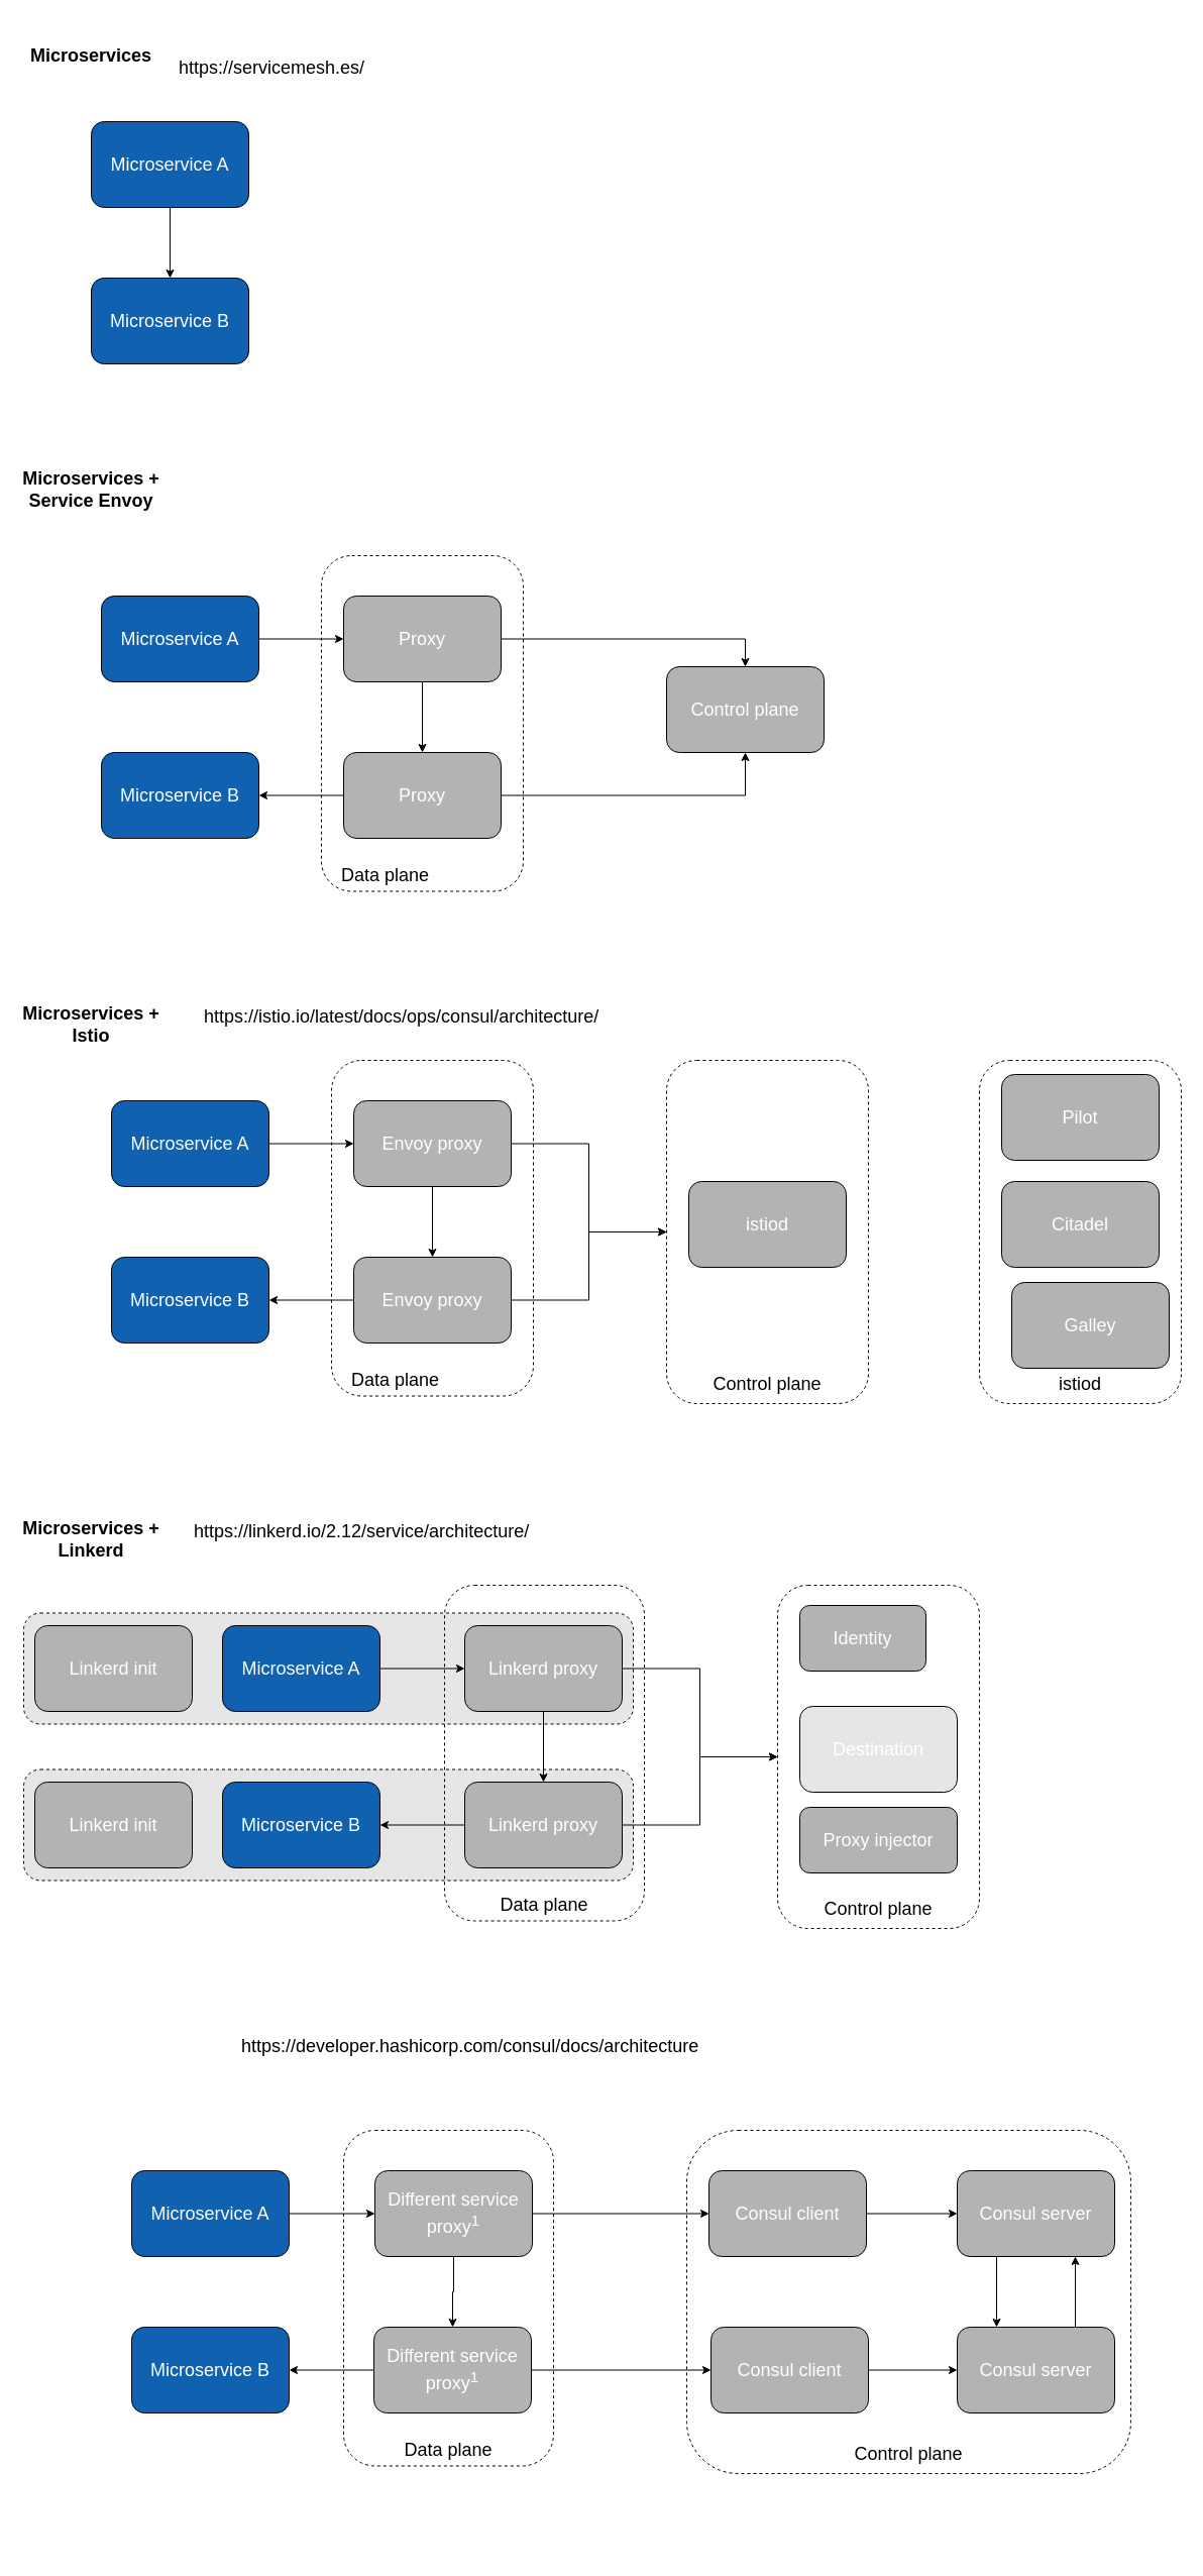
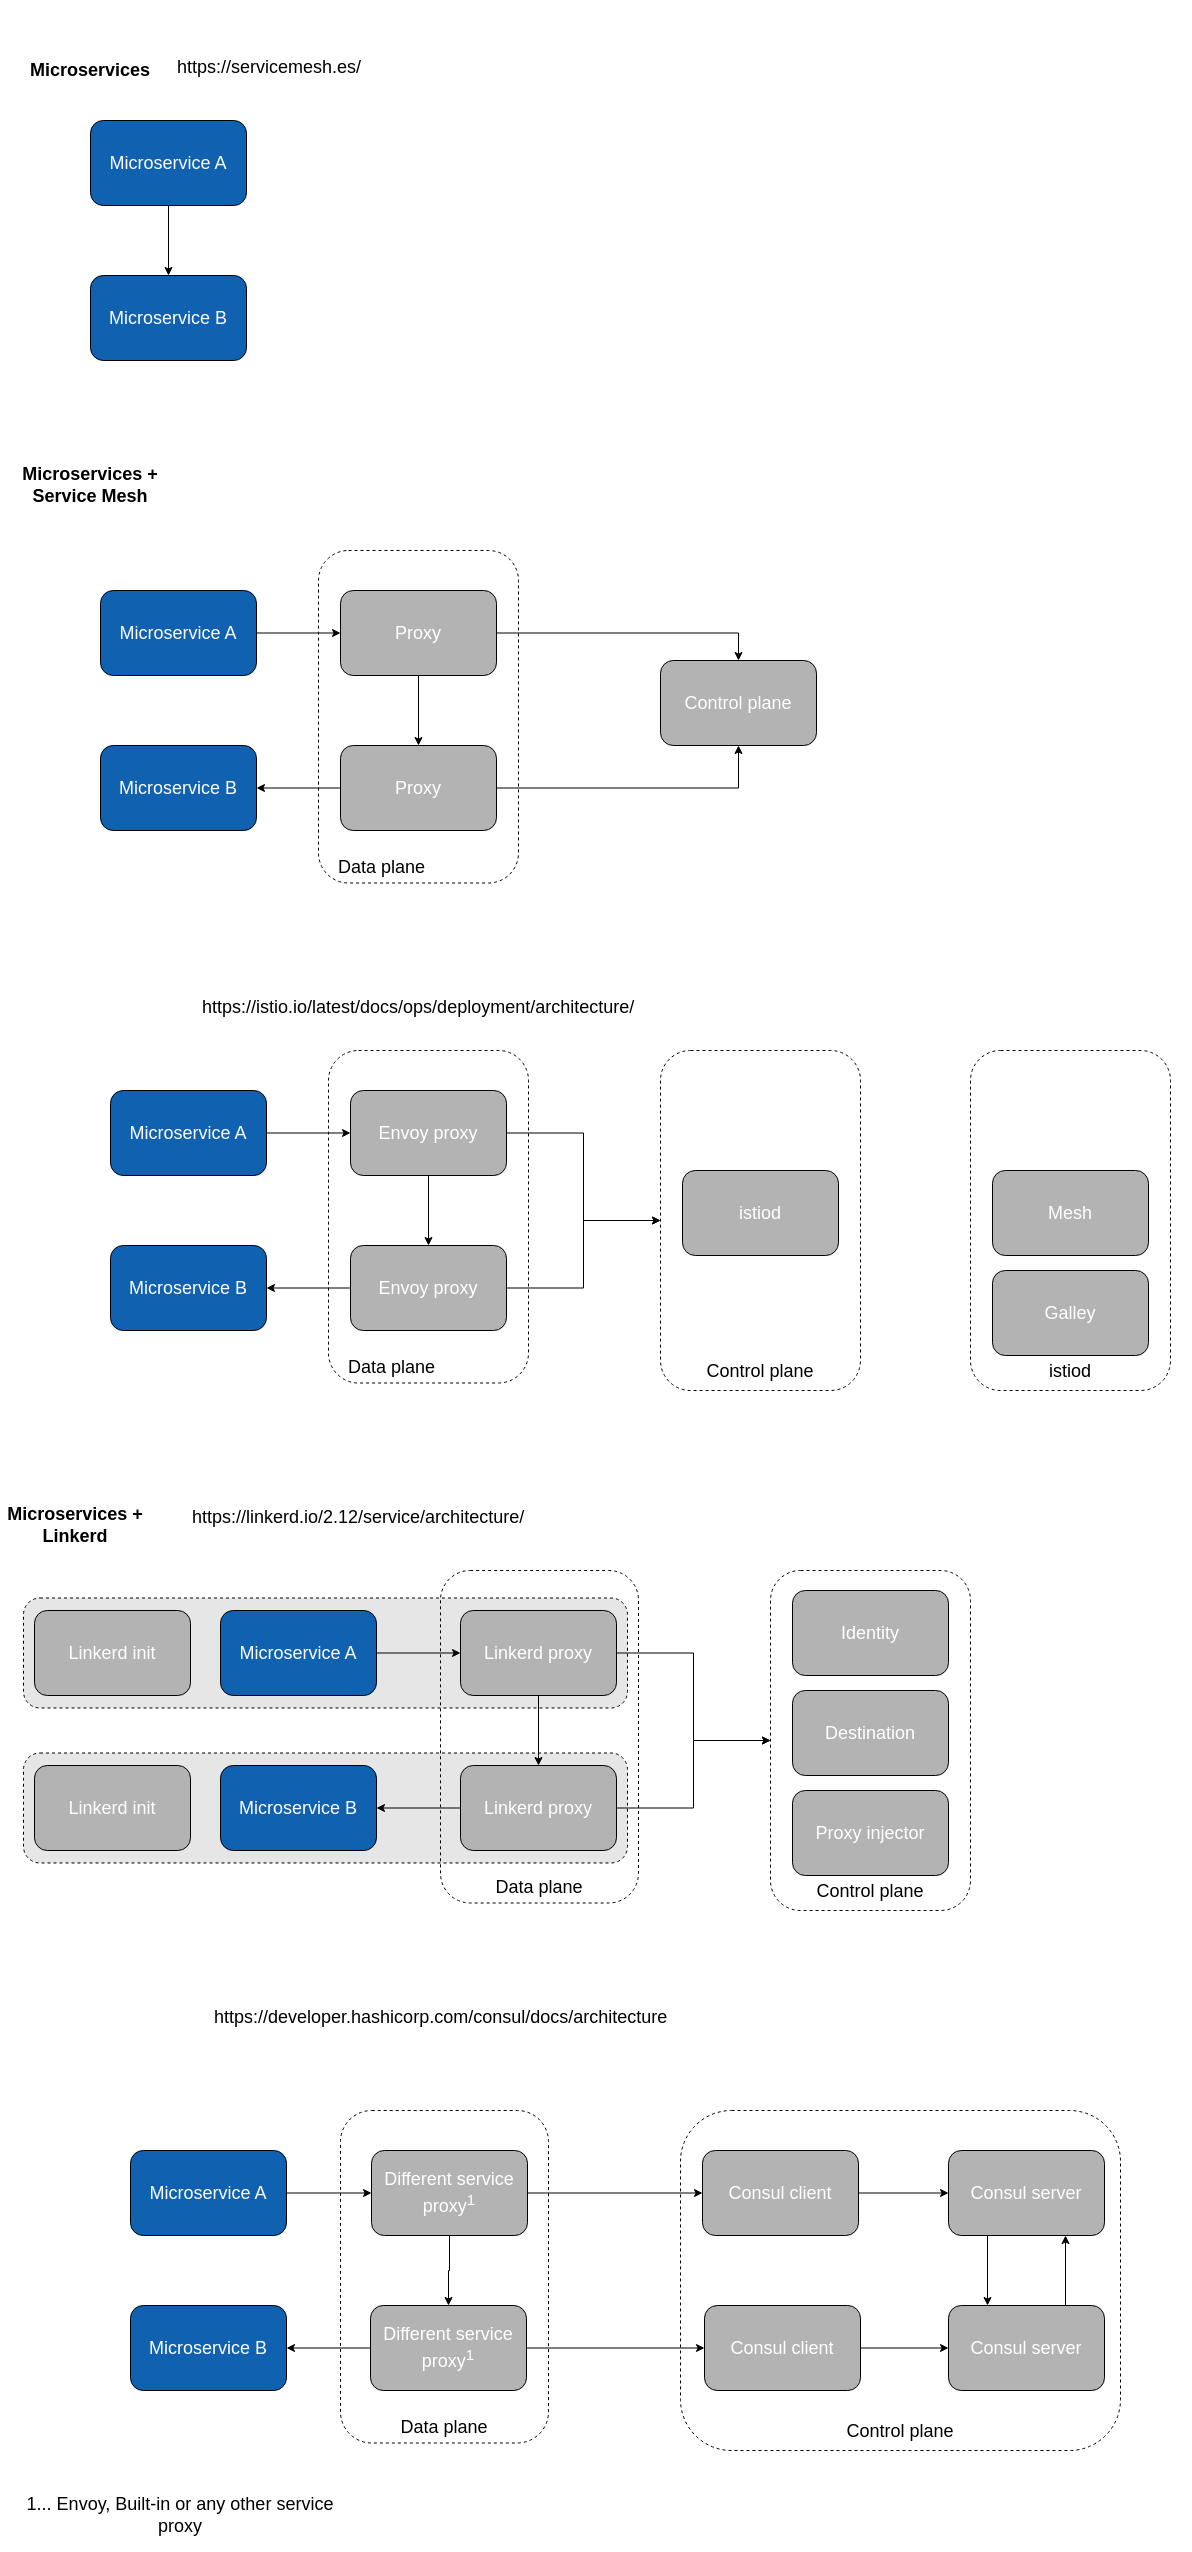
- <mxCell id="6" value="&lt;b&gt;&lt;font style=&quot;font-size: 18px;&quot;&gt;Microservices&lt;/font&gt;&lt;/b&gt;" style="text;html=1;strokeColor=none;fillColor=none;align=center;verticalAlign=middle;whiteSpace=wrap;rounded=0;" vertex="1" parent="1"><mxGeometry x="20" y="20" width="140" height="70" as="geometry" /></mxCell>
+ <mxCell id="6" value="&lt;b&gt;&lt;font style=&quot;font-size: 18px;&quot;&gt;Microservices&lt;/font&gt;&lt;/b&gt;" style="text;html=1;strokeColor=none;fillColor=none;align=center;verticalAlign=middle;whiteSpace=wrap;rounded=0;" vertex="1" parent="1"><mxGeometry x="20" y="35" width="140" height="70" as="geometry" /></mxCell>
- <mxCell id="7" value="&lt;b&gt;&lt;font style=&quot;font-size: 18px;&quot;&gt;Microservices + Service Envoy&lt;/font&gt;&lt;/b&gt;" style="text;html=1;strokeColor=none;fillColor=none;align=center;verticalAlign=middle;whiteSpace=wrap;rounded=0;" vertex="1" parent="1"><mxGeometry x="20" y="450" width="140" height="70" as="geometry" /></mxCell>
+ <mxCell id="7" value="&lt;b&gt;&lt;font style=&quot;font-size: 18px;&quot;&gt;Microservices + Service Mesh&lt;/font&gt;&lt;/b&gt;" style="text;html=1;strokeColor=none;fillColor=none;align=center;verticalAlign=middle;whiteSpace=wrap;rounded=0;" vertex="1" parent="1"><mxGeometry x="20" y="450" width="140" height="70" as="geometry" /></mxCell>
- <mxCell id="8" value="&lt;b&gt;&lt;font style=&quot;font-size: 18px;&quot;&gt;Microservices + Istio&lt;/font&gt;&lt;/b&gt;" style="text;html=1;strokeColor=none;fillColor=none;align=center;verticalAlign=middle;whiteSpace=wrap;rounded=0;" vertex="1" parent="1"><mxGeometry x="20" y="980" width="140" height="70" as="geometry" /></mxCell>
- <mxCell id="11" value="https://istio.io/latest/docs/ops/consul/architecture/" style="text;whiteSpace=wrap;html=1;fontSize=18;" vertex="1" parent="1"><mxGeometry x="200" y="990" width="470" height="50" as="geometry" /></mxCell>
+ <mxCell id="11" value="https://istio.io/latest/docs/ops/deployment/architecture/" style="text;whiteSpace=wrap;html=1;fontSize=18;" vertex="1" parent="1"><mxGeometry x="200" y="990" width="470" height="50" as="geometry" /></mxCell>
- <mxCell id="53" value="&lt;font color=&quot;#ffffff&quot;&gt;Pilot&lt;/font&gt;" style="rounded=1;whiteSpace=wrap;html=1;fontSize=18;fillColor=#B3B3B3;" vertex="1" parent="1"><mxGeometry x="992" y="1064" width="156" height="85" as="geometry" /></mxCell>
- <mxCell id="54" value="&lt;font color=&quot;#ffffff&quot;&gt;Citadel&lt;/font&gt;" style="rounded=1;whiteSpace=wrap;html=1;fontSize=18;fillColor=#B3B3B3;" vertex="1" parent="1"><mxGeometry x="992" y="1170" width="156" height="85" as="geometry" /></mxCell>
+ <mxCell id="54" value="&lt;font color=&quot;#ffffff&quot;&gt;Mesh&lt;/font&gt;" style="rounded=1;whiteSpace=wrap;html=1;fontSize=18;fillColor=#B3B3B3;" vertex="1" parent="1"><mxGeometry x="992" y="1170" width="156" height="85" as="geometry" /></mxCell>
- <mxCell id="55" value="&lt;font color=&quot;#ffffff&quot;&gt;Galley&lt;/font&gt;" style="rounded=1;whiteSpace=wrap;html=1;fontSize=18;fillColor=#B3B3B3;" vertex="1" parent="1"><mxGeometry x="1002" y="1270" width="156" height="85" as="geometry" /></mxCell>
+ <mxCell id="55" value="&lt;font color=&quot;#ffffff&quot;&gt;Galley&lt;/font&gt;" style="rounded=1;whiteSpace=wrap;html=1;fontSize=18;fillColor=#B3B3B3;" vertex="1" parent="1"><mxGeometry x="992" y="1270" width="156" height="85" as="geometry" /></mxCell>
- <mxCell id="9" value="&lt;b&gt;&lt;font style=&quot;font-size: 18px;&quot;&gt;Microservices + Linkerd&lt;/font&gt;&lt;/b&gt;" style="text;html=1;strokeColor=none;fillColor=none;align=center;verticalAlign=middle;whiteSpace=wrap;rounded=0;" vertex="1" parent="1"><mxGeometry x="20" y="1490" width="140" height="70" as="geometry" /></mxCell>
+ <mxCell id="9" value="&lt;b&gt;&lt;font style=&quot;font-size: 18px;&quot;&gt;Microservices + Linkerd&lt;/font&gt;&lt;/b&gt;" style="text;html=1;strokeColor=none;fillColor=none;align=center;verticalAlign=middle;whiteSpace=wrap;rounded=0;" vertex="1" parent="1"><mxGeometry x="5" y="1490" width="140" height="70" as="geometry" /></mxCell>
- <mxCell id="49" value="&lt;font color=&quot;#ffffff&quot;&gt;Identity&lt;/font&gt;" style="rounded=1;whiteSpace=wrap;html=1;fontSize=18;fillColor=#B3B3B3;" vertex="1" parent="1"><mxGeometry x="792" y="1590" width="125" height="65" as="geometry" /></mxCell>
+ <mxCell id="49" value="&lt;font color=&quot;#ffffff&quot;&gt;Identity&lt;/font&gt;" style="rounded=1;whiteSpace=wrap;html=1;fontSize=18;fillColor=#B3B3B3;" vertex="1" parent="1"><mxGeometry x="792" y="1590" width="156" height="85" as="geometry" /></mxCell>
- <mxCell id="50" value="&lt;font color=&quot;#ffffff&quot;&gt;Destination&lt;/font&gt;" style="rounded=1;whiteSpace=wrap;html=1;fontSize=18;fillColor=#e6e6e6;" vertex="1" parent="1"><mxGeometry x="792" y="1690" width="156" height="85" as="geometry" /></mxCell>
+ <mxCell id="50" value="&lt;font color=&quot;#ffffff&quot;&gt;Destination&lt;/font&gt;" style="rounded=1;whiteSpace=wrap;html=1;fontSize=18;fillColor=#B3B3B3;" vertex="1" parent="1"><mxGeometry x="792" y="1690" width="156" height="85" as="geometry" /></mxCell>
- <mxCell id="51" value="&lt;font color=&quot;#ffffff&quot;&gt;Proxy injector&lt;/font&gt;" style="rounded=1;whiteSpace=wrap;html=1;fontSize=18;fillColor=#B3B3B3;" vertex="1" parent="1"><mxGeometry x="792" y="1790" width="156" height="65" as="geometry" /></mxCell>
+ <mxCell id="51" value="&lt;font color=&quot;#ffffff&quot;&gt;Proxy injector&lt;/font&gt;" style="rounded=1;whiteSpace=wrap;html=1;fontSize=18;fillColor=#B3B3B3;" vertex="1" parent="1"><mxGeometry x="792" y="1790" width="156" height="85" as="geometry" /></mxCell>
- <mxCell id="16" value="https://developer.hashicorp.com/consul/docs/architecture" style="text;whiteSpace=wrap;html=1;fontSize=18;fontColor=#000000;" vertex="1" parent="1"><mxGeometry x="237" y="2010" width="490" height="50" as="geometry" /></mxCell>
+ <mxCell id="16" value="https://developer.hashicorp.com/consul/docs/architecture" style="text;whiteSpace=wrap;html=1;fontSize=18;fontColor=#000000;" vertex="1" parent="1"><mxGeometry x="212" y="2000" width="490" height="50" as="geometry" /></mxCell>
+ <mxCell id="69" value="1... Envoy, Built-in or any other service proxy" style="text;html=1;strokeColor=none;fillColor=none;align=center;verticalAlign=middle;whiteSpace=wrap;rounded=0;dashed=1;labelBackgroundColor=none;fontSize=18;fontColor=#000000;" vertex="1" parent="1"><mxGeometry x="20" y="2500" width="320" height="30" as="geometry" /></mxCell>
